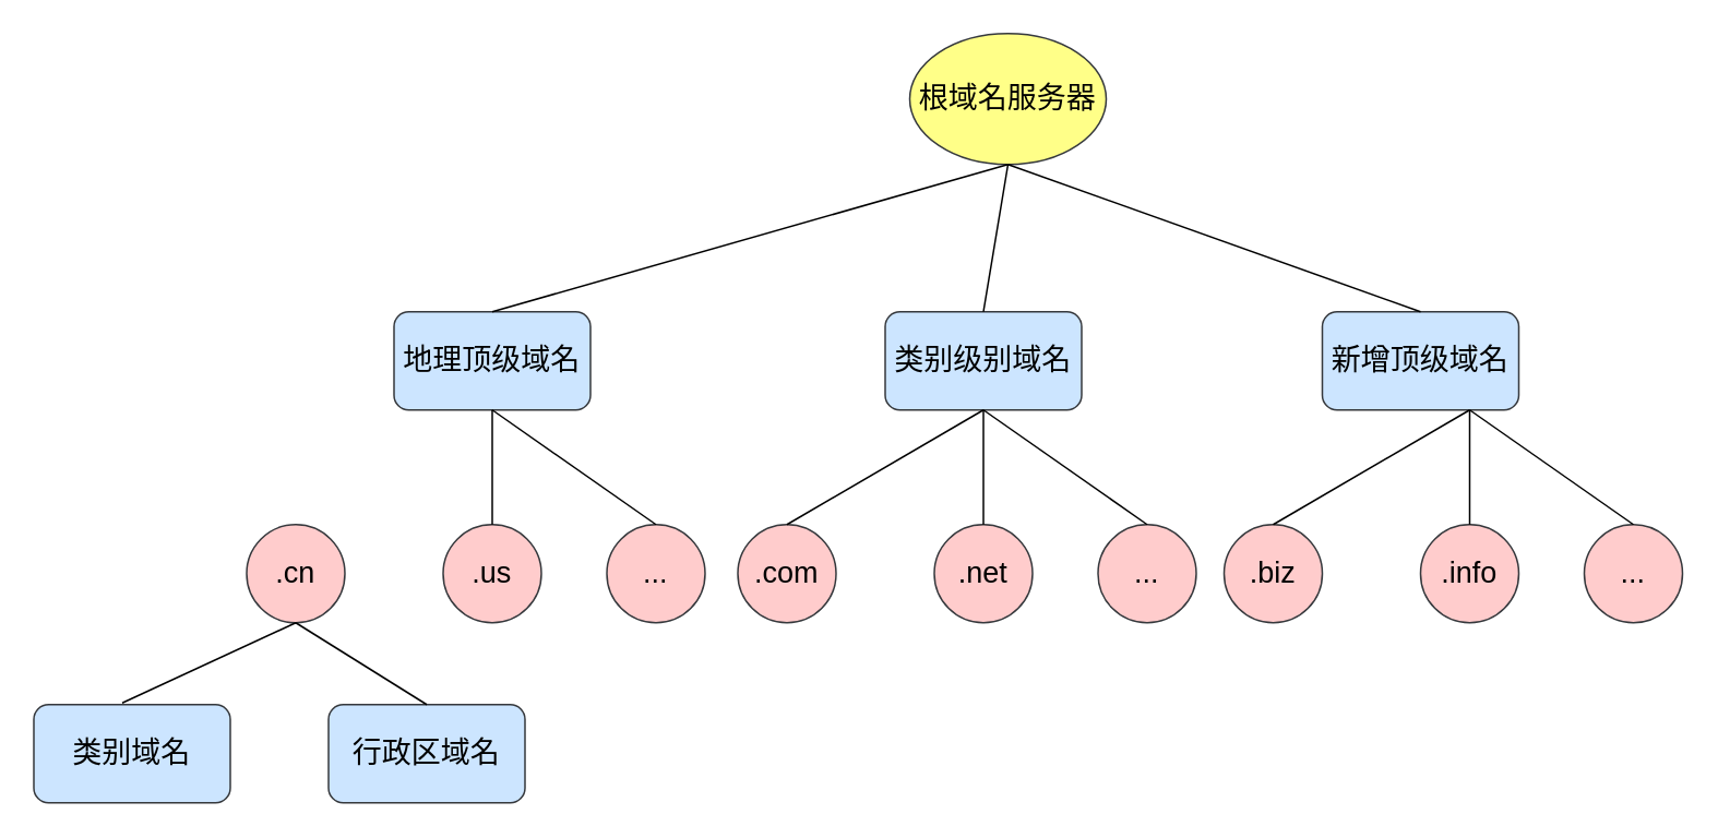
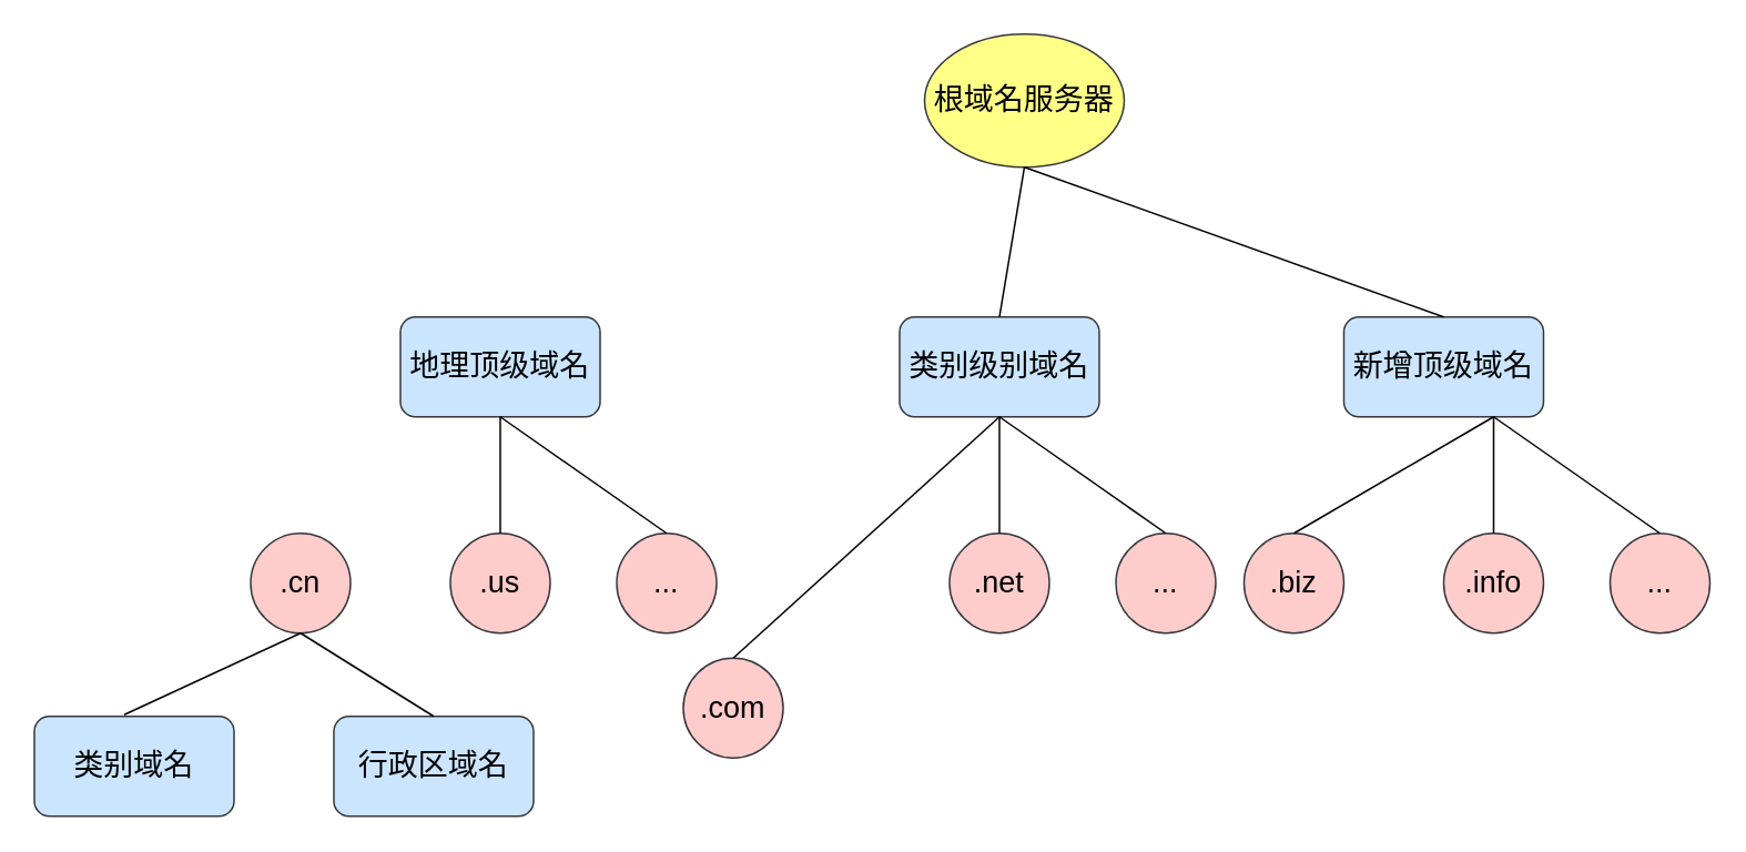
- <mxCell id="6" value="" style="endArrow=none;html=1;exitX=0.5;exitY=0;exitDx=0;exitDy=0;entryX=0.5;entryY=1;entryDx=0;entryDy=0;fontSize=18;" edge="1" parent="1" source="3" target="2"><mxGeometry width="50" height="50" relative="1" as="geometry"><mxPoint x="350" y="170" as="sourcePoint" /><mxPoint x="490" y="123" as="targetPoint" /></mxGeometry></mxCell>
- <mxCell id="14" value=".com" style="ellipse;whiteSpace=wrap;html=1;aspect=fixed;fontSize=18;fillColor=#ffcccc;strokeColor=#36393d;" vertex="1" parent="1"><mxGeometry x="450" y="320" width="60" height="60" as="geometry" /></mxCell>
+ <mxCell id="14" value=".com" style="ellipse;whiteSpace=wrap;html=1;aspect=fixed;fontSize=18;fillColor=#ffcccc;strokeColor=#36393d;" vertex="1" parent="1"><mxGeometry x="410" y="395" width="60" height="60" as="geometry" /></mxCell>
